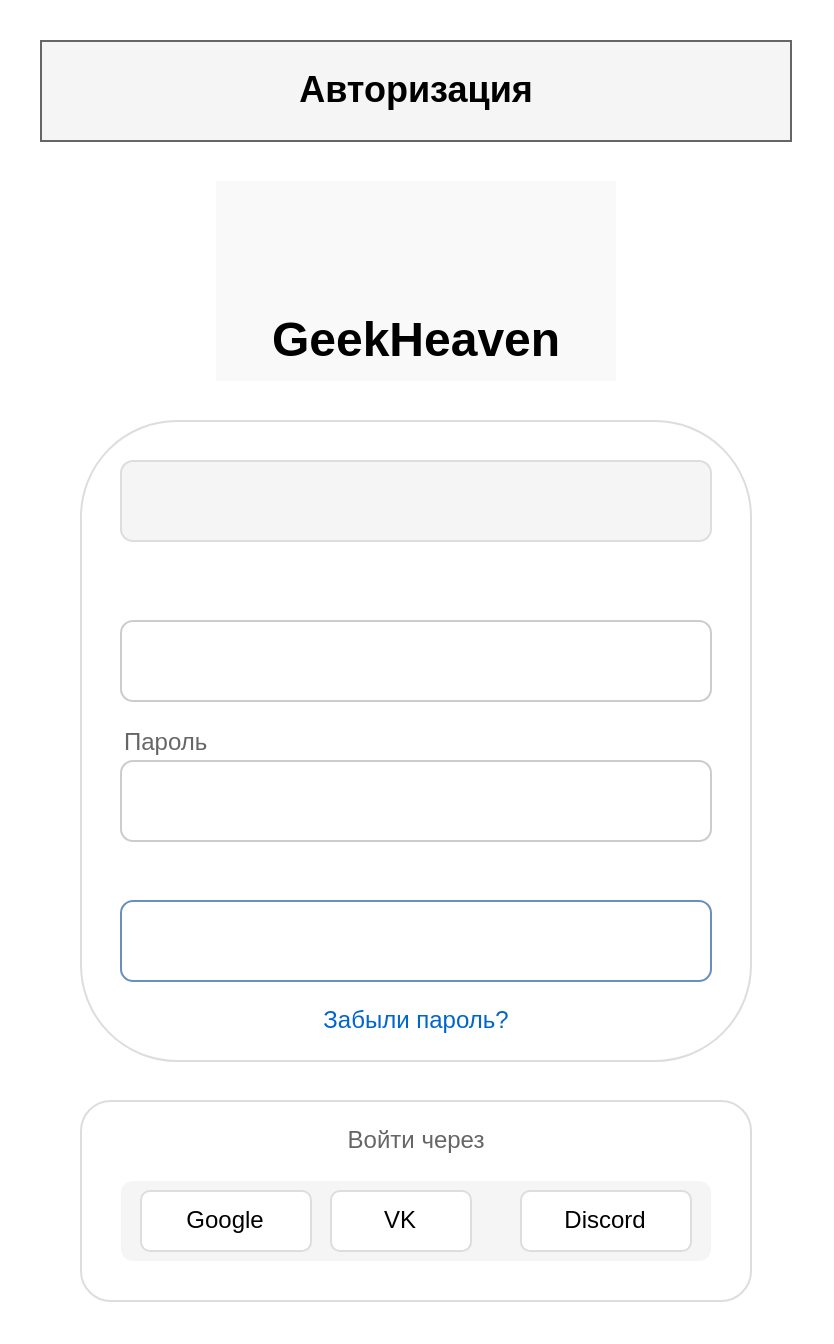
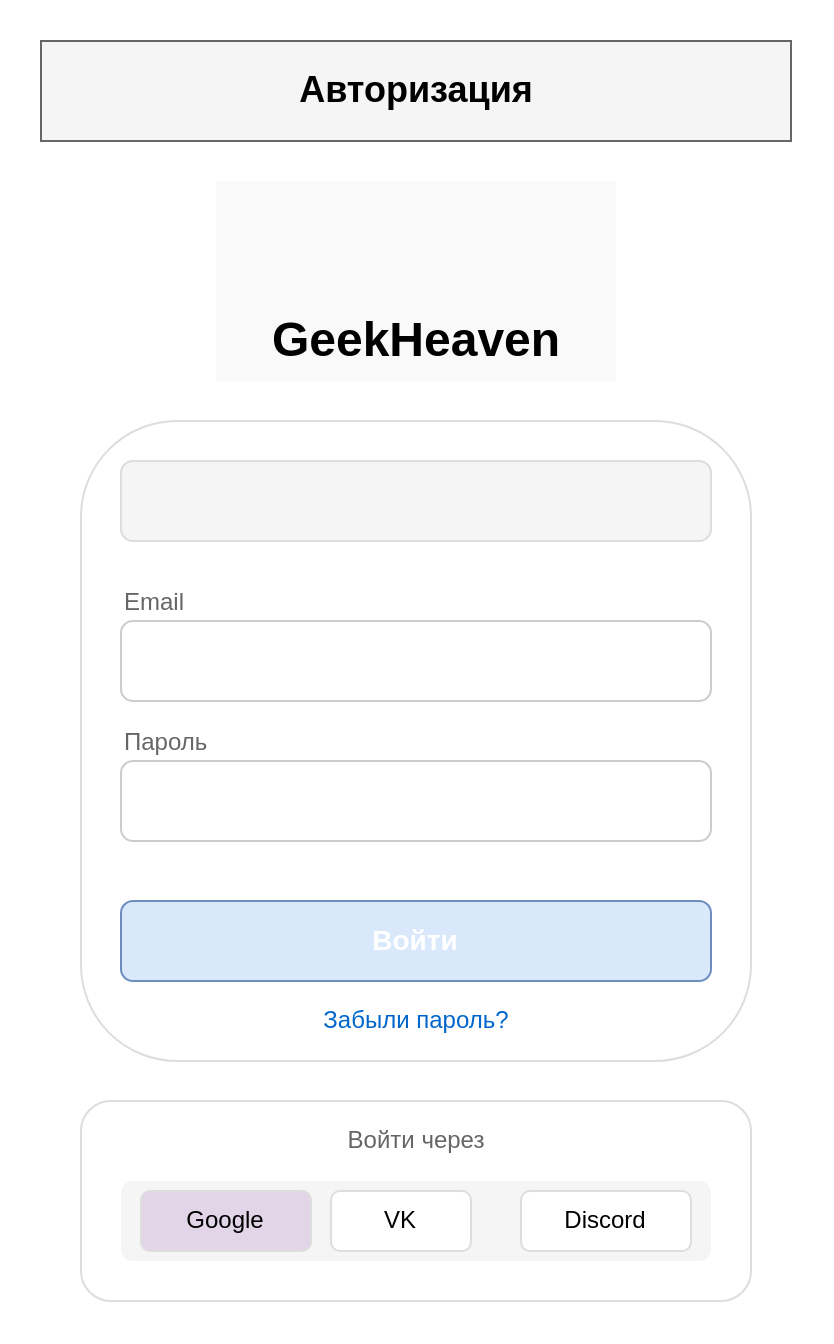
+ <mxCell id="8" value="Email" style="text;html=1;strokeColor=none;fillColor=none;align=left;verticalAlign=bottom;whiteSpace=wrap;rounded=0;fontSize=12;fontColor=#666666;" vertex="1" parent="1"><mxGeometry x="60" y="290" width="295" height="20" as="geometry" /></mxCell>
- <mxCell id="12" value="Войти" style="rounded=1;whiteSpace=wrap;html=1;fillColor=#ffffff;strokeColor=#6c8ebf;fontSize=14;fontStyle=1;fontColor=#ffffff;" vertex="1" parent="1"><mxGeometry x="60" y="450" width="295" height="40" as="geometry" /></mxCell>
+ <mxCell id="12" value="Войти" style="rounded=1;whiteSpace=wrap;html=1;fillColor=#dae8fc;strokeColor=#6c8ebf;fontSize=14;fontStyle=1;fontColor=#ffffff;" vertex="1" parent="1"><mxGeometry x="60" y="450" width="295" height="40" as="geometry" /></mxCell>
- <mxCell id="17" value="Google" style="rounded=1;whiteSpace=wrap;html=1;fillColor=#ffffff;strokeColor=#dddddd;fontSize=12;" vertex="1" parent="1"><mxGeometry x="70" y="595" width="85" height="30" as="geometry" /></mxCell>
+ <mxCell id="17" value="Google" style="rounded=1;whiteSpace=wrap;html=1;fillColor=#e1d5e7;strokeColor=#dddddd;fontSize=12;" vertex="1" parent="1"><mxGeometry x="70" y="595" width="85" height="30" as="geometry" /></mxCell>
